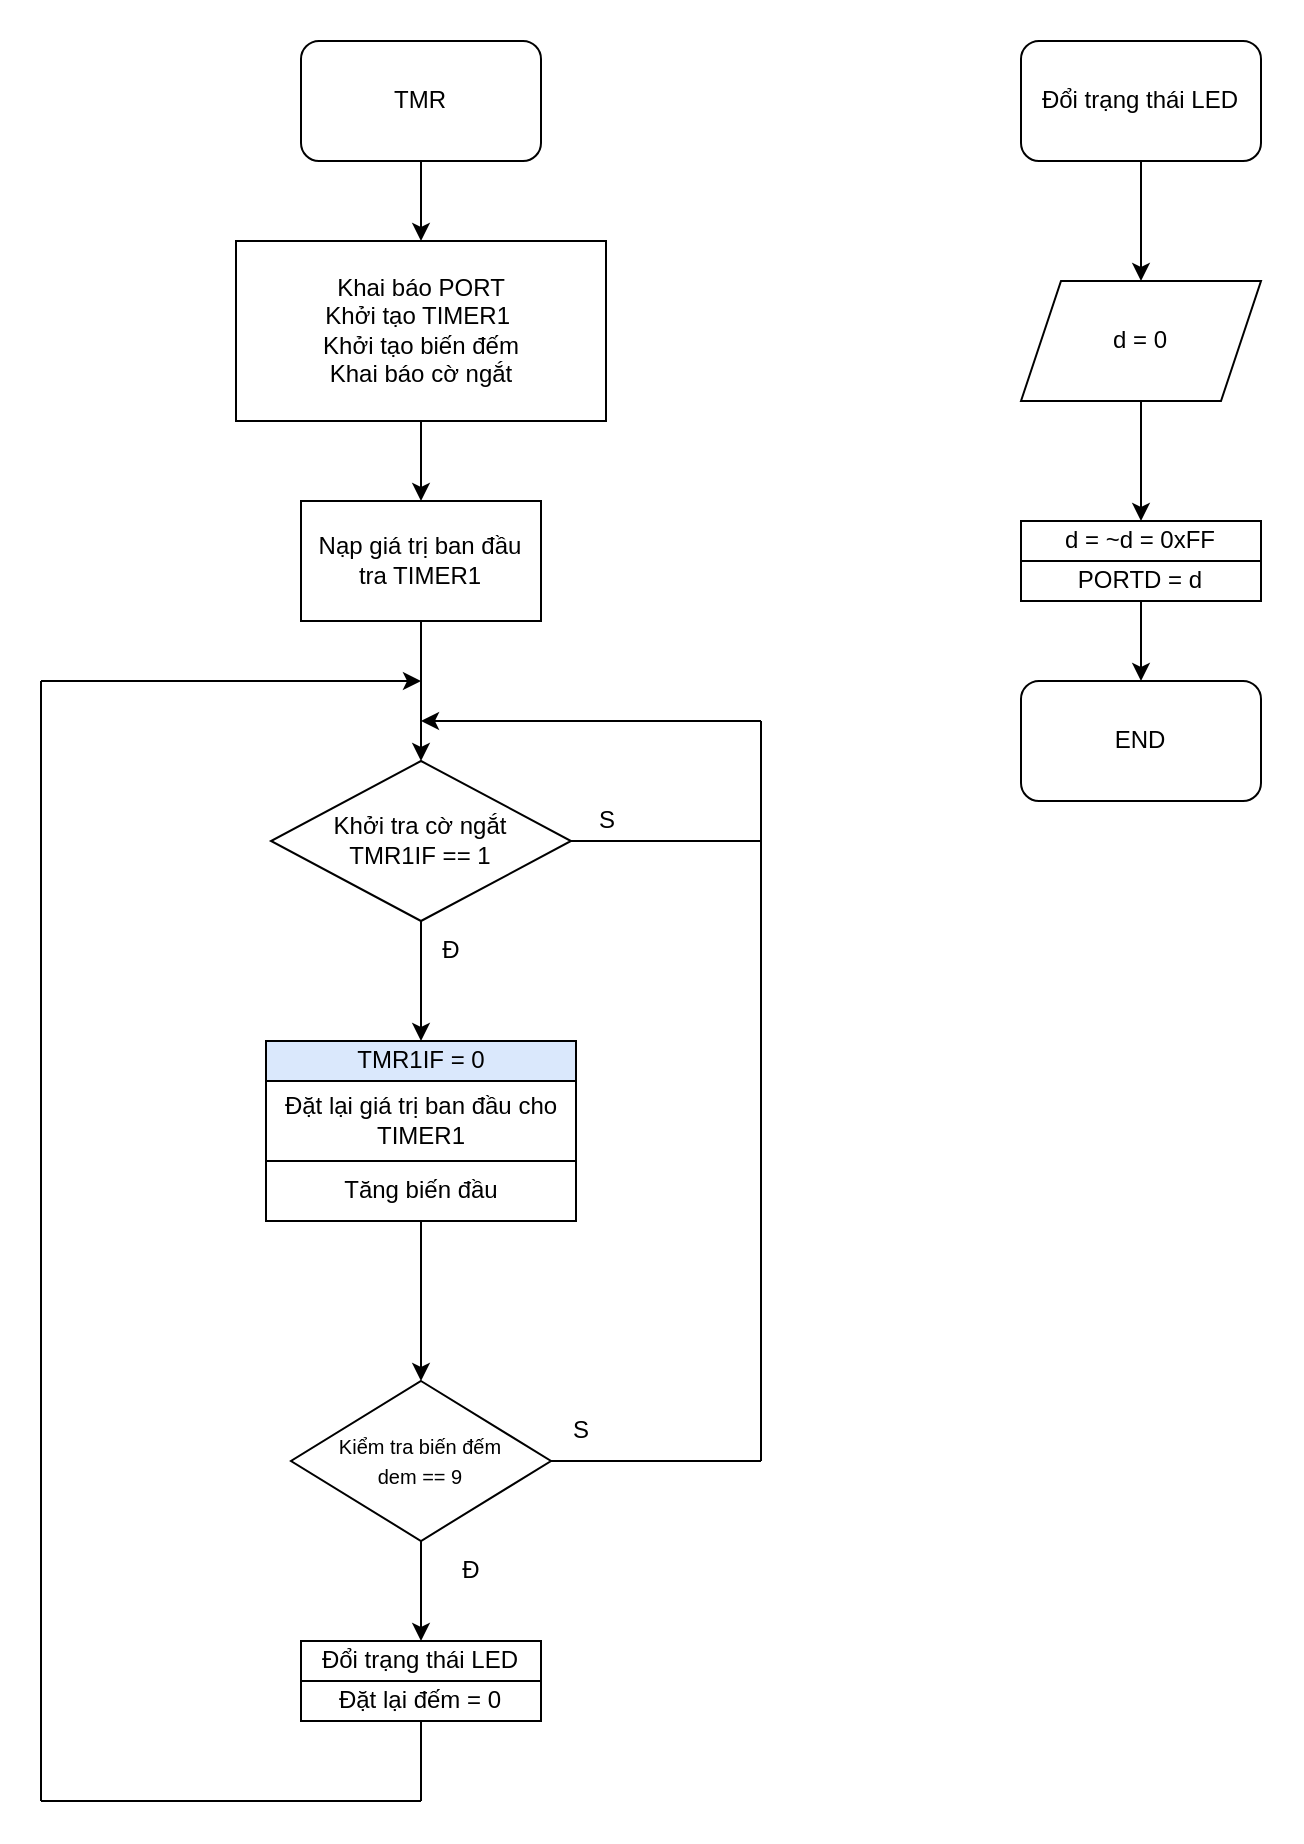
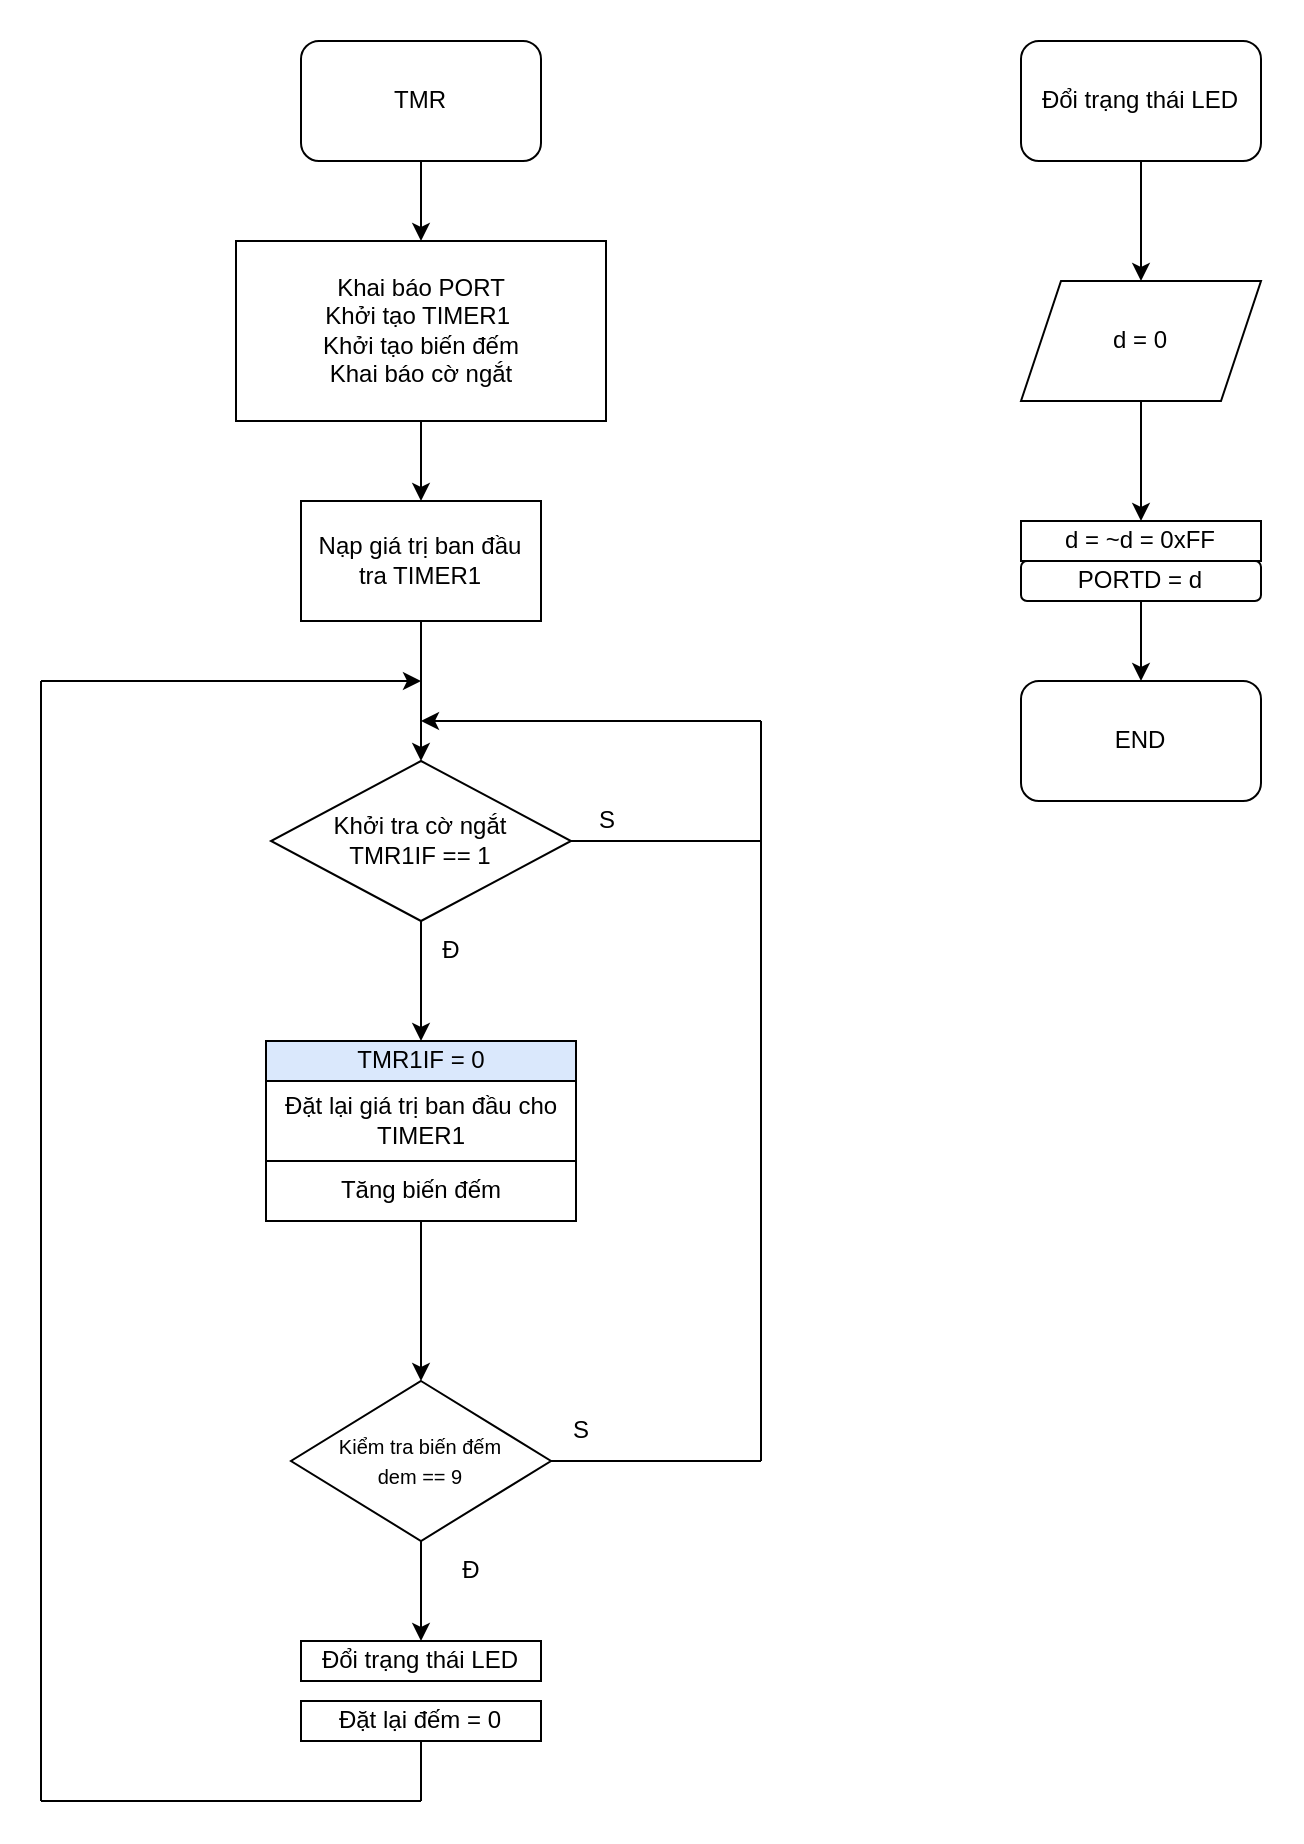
- <mxCell id="36" value="PORTD = d" style="rounded=0;whiteSpace=wrap;html=1;" vertex="1" parent="1"><mxGeometry x="510" y="280" width="120" height="20" as="geometry" /></mxCell>
+ <mxCell id="36" value="PORTD = d" style="whiteSpace=wrap;html=1;rounded=1;" vertex="1" parent="1"><mxGeometry x="510" y="280" width="120" height="20" as="geometry" /></mxCell>
- <mxCell id="13" value="Tăng biến đầu" style="rounded=0;whiteSpace=wrap;html=1;" vertex="1" parent="1"><mxGeometry x="132.5" y="580" width="155" height="30" as="geometry" /></mxCell>
+ <mxCell id="13" value="Tăng biến đếm" style="rounded=0;whiteSpace=wrap;html=1;" vertex="1" parent="1"><mxGeometry x="132.5" y="580" width="155" height="30" as="geometry" /></mxCell>
- <mxCell id="17" value="Đặt lại đếm = 0" style="rounded=0;whiteSpace=wrap;html=1;" vertex="1" parent="1"><mxGeometry x="150" y="840" width="120" height="20" as="geometry" /></mxCell>
+ <mxCell id="17" value="Đặt lại đếm = 0" style="rounded=0;whiteSpace=wrap;html=1;" vertex="1" parent="1"><mxGeometry x="150" y="850" width="120" height="20" as="geometry" /></mxCell>
